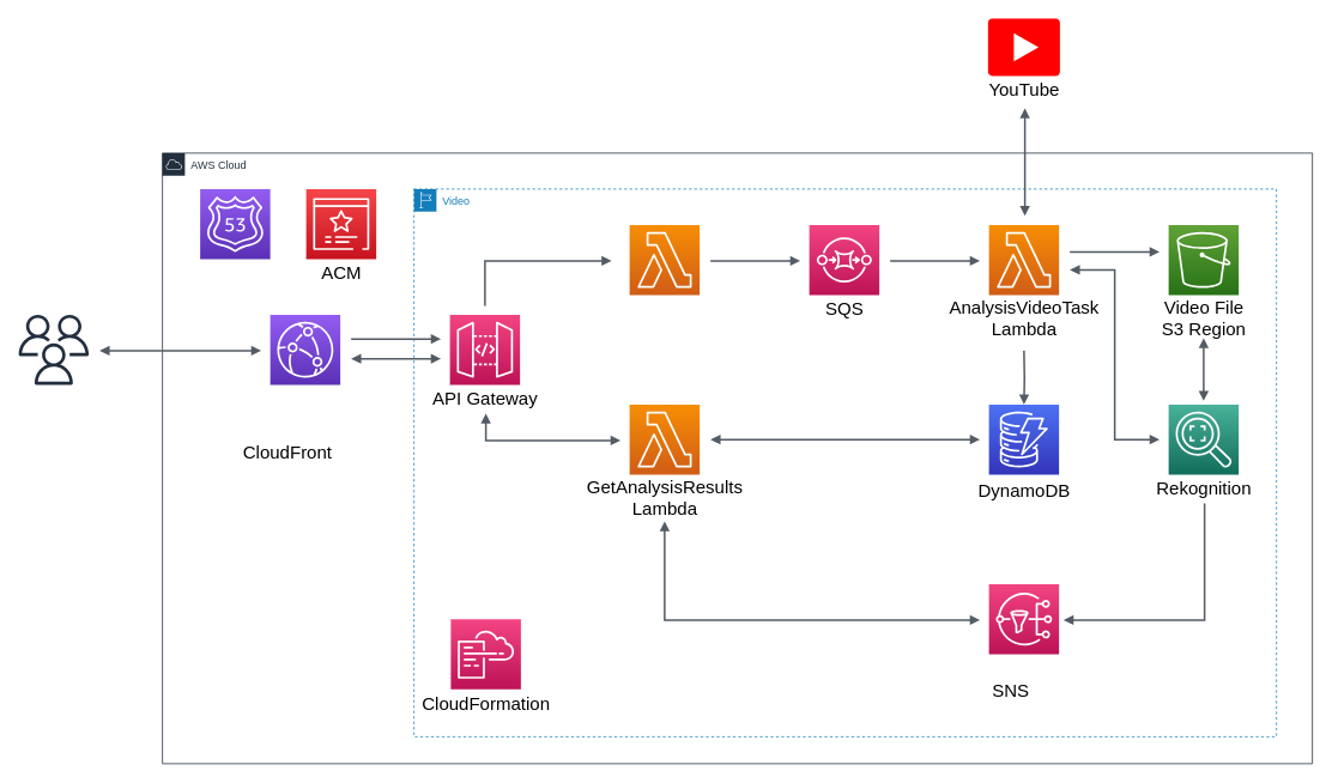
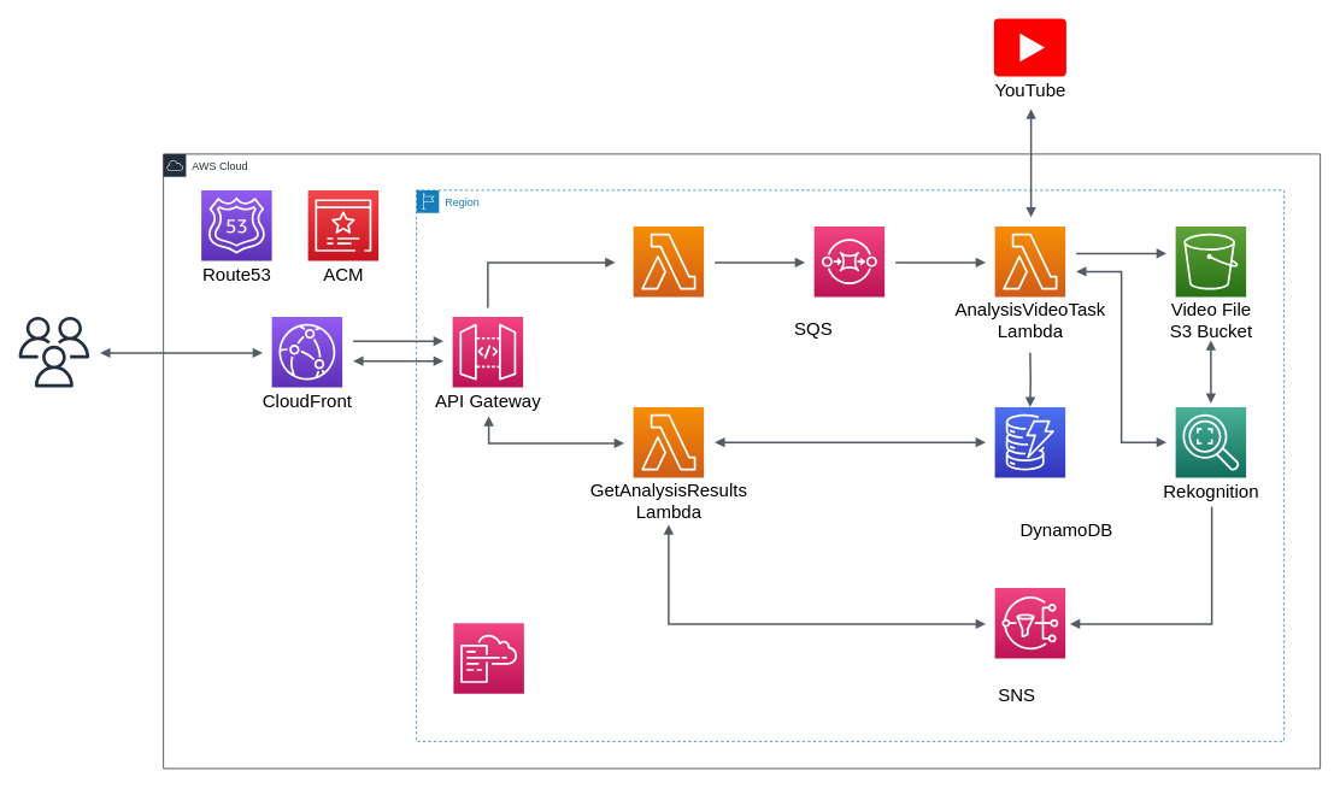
- <mxCell id="3" value="Video" style="points=[[0,0],[0.25,0],[0.5,0],[0.75,0],[1,0],[1,0.25],[1,0.5],[1,0.75],[1,1],[0.75,1],[0.5,1],[0.25,1],[0,1],[0,0.75],[0,0.5],[0,0.25]];outlineConnect=0;gradientColor=none;html=1;whiteSpace=wrap;fontSize=12;fontStyle=0;shape=mxgraph.aws4.group;grIcon=mxgraph.aws4.group_region;strokeColor=#147EBA;fillColor=none;verticalAlign=top;align=left;spacingLeft=30;fontColor=#147EBA;dashed=1;" vertex="1" parent="1"><mxGeometry x="460" y="210" width="960" height="610" as="geometry" /></mxCell>
+ <mxCell id="3" value="Region" style="points=[[0,0],[0.25,0],[0.5,0],[0.75,0],[1,0],[1,0.25],[1,0.5],[1,0.75],[1,1],[0.75,1],[0.5,1],[0.25,1],[0,1],[0,0.75],[0,0.5],[0,0.25]];outlineConnect=0;gradientColor=none;html=1;whiteSpace=wrap;fontSize=12;fontStyle=0;shape=mxgraph.aws4.group;grIcon=mxgraph.aws4.group_region;strokeColor=#147EBA;fillColor=none;verticalAlign=top;align=left;spacingLeft=30;fontColor=#147EBA;dashed=1;" vertex="1" parent="1"><mxGeometry x="460" y="210" width="960" height="610" as="geometry" /></mxCell>
+ <mxCell id="42" value="&lt;span style=&quot;font-size: 20px&quot;&gt;Route53&lt;br&gt;&lt;/span&gt;" style="text;html=1;resizable=0;autosize=1;align=center;verticalAlign=middle;points=[];fillColor=none;strokeColor=none;rounded=0;fontSize=20;" vertex="1" parent="1"><mxGeometry x="216" y="288" width="90" height="30" as="geometry" /></mxCell>
- <mxCell id="31" value="SQS" style="text;html=1;resizable=0;autosize=1;align=center;verticalAlign=middle;points=[];fillColor=none;strokeColor=none;rounded=0;fontSize=20;" vertex="1" parent="1"><mxGeometry x="909" y="328" width="60" height="30" as="geometry" /></mxCell>
+ <mxCell id="31" value="SQS" style="text;html=1;resizable=0;autosize=1;align=center;verticalAlign=middle;points=[];fillColor=none;strokeColor=none;rounded=0;fontSize=20;" vertex="1" parent="1"><mxGeometry x="869" y="348" width="60" height="30" as="geometry" /></mxCell>
- <mxCell id="28" value="Video File&lt;br&gt;S3 Region" style="text;html=1;resizable=0;autosize=1;align=center;verticalAlign=middle;points=[];fillColor=none;strokeColor=none;rounded=0;fontSize=20;" vertex="1" parent="1"><mxGeometry x="1284" y="328" width="110" height="50" as="geometry" /></mxCell>
+ <mxCell id="28" value="Video File&lt;br&gt;S3 Bucket" style="text;html=1;resizable=0;autosize=1;align=center;verticalAlign=middle;points=[];fillColor=none;strokeColor=none;rounded=0;fontSize=20;" vertex="1" parent="1"><mxGeometry x="1284" y="328" width="110" height="50" as="geometry" /></mxCell>
- <mxCell id="41" value="&lt;span style=&quot;font-size: 20px&quot;&gt;CloudFront&lt;br&gt;&lt;/span&gt;" style="text;html=1;resizable=0;autosize=1;align=center;verticalAlign=middle;points=[];fillColor=none;strokeColor=none;rounded=0;fontSize=20;" vertex="1" parent="1"><mxGeometry x="264" y="488" width="110" height="30" as="geometry" /></mxCell>
+ <mxCell id="41" value="&lt;span style=&quot;font-size: 20px&quot;&gt;CloudFront&lt;br&gt;&lt;/span&gt;" style="text;html=1;resizable=0;autosize=1;align=center;verticalAlign=middle;points=[];fillColor=none;strokeColor=none;rounded=0;fontSize=20;" vertex="1" parent="1"><mxGeometry x="284" y="428" width="110" height="30" as="geometry" /></mxCell>
- <mxCell id="32" value="DynamoDB" style="text;html=1;resizable=0;autosize=1;align=center;verticalAlign=middle;points=[];fillColor=none;strokeColor=none;rounded=0;fontSize=20;" vertex="1" parent="1"><mxGeometry x="1079" y="530" width="120" height="30" as="geometry" /></mxCell>
+ <mxCell id="32" value="DynamoDB" style="text;html=1;resizable=0;autosize=1;align=center;verticalAlign=middle;points=[];fillColor=none;strokeColor=none;rounded=0;fontSize=20;" vertex="1" parent="1"><mxGeometry x="1119" y="570" width="120" height="30" as="geometry" /></mxCell>
- <mxCell id="44" value="&lt;span style=&quot;font-size: 20px&quot;&gt;CloudFormation&lt;br&gt;&lt;/span&gt;" style="text;html=1;resizable=0;autosize=1;align=center;verticalAlign=middle;points=[];fillColor=none;strokeColor=none;rounded=0;fontSize=20;" vertex="1" parent="1"><mxGeometry x="460" y="767" width="160" height="30" as="geometry" /></mxCell>
